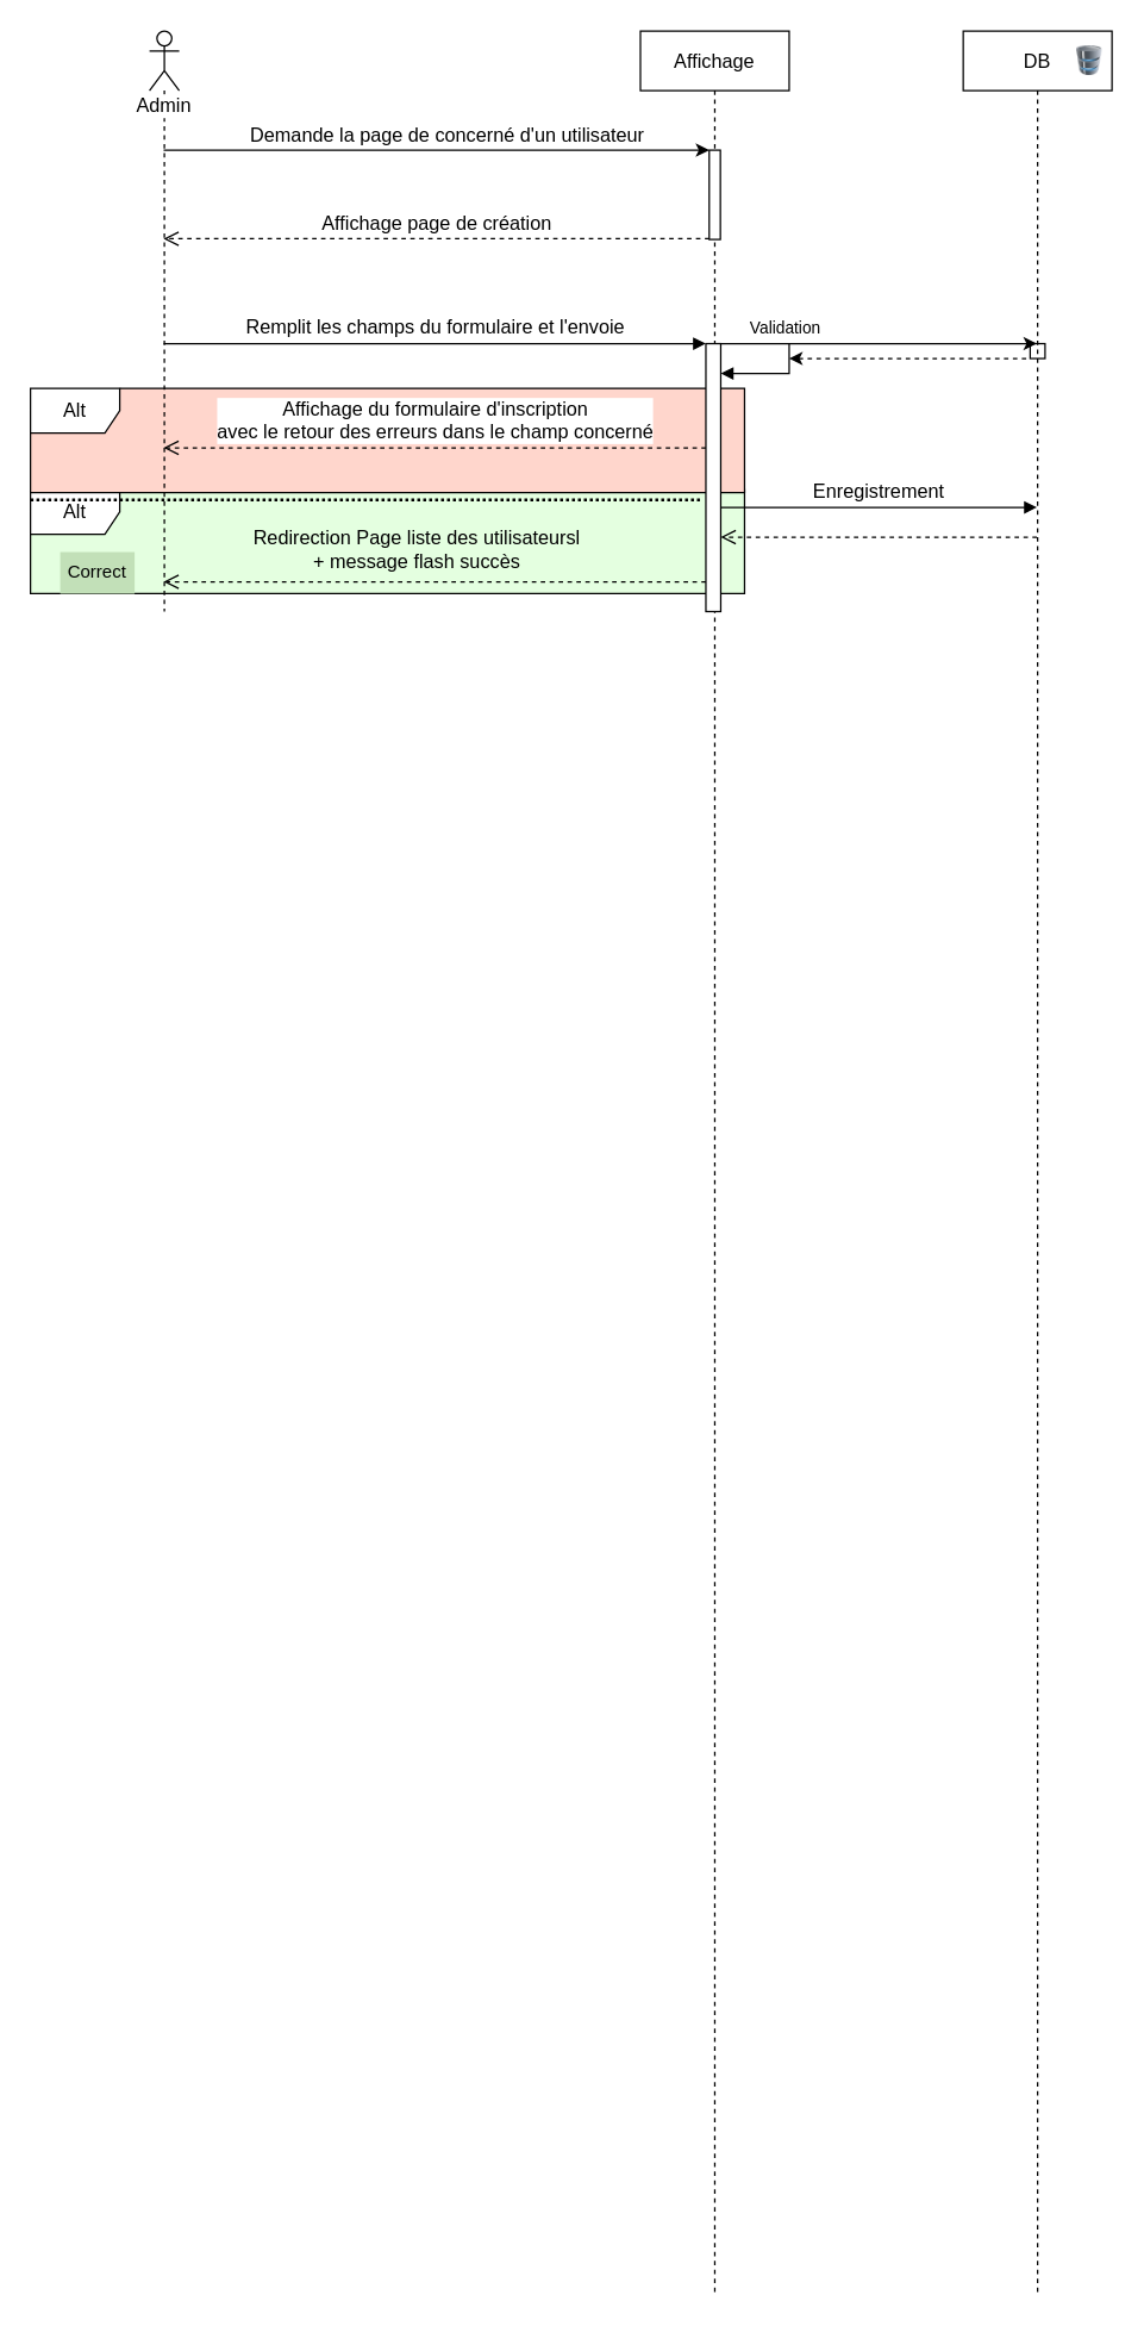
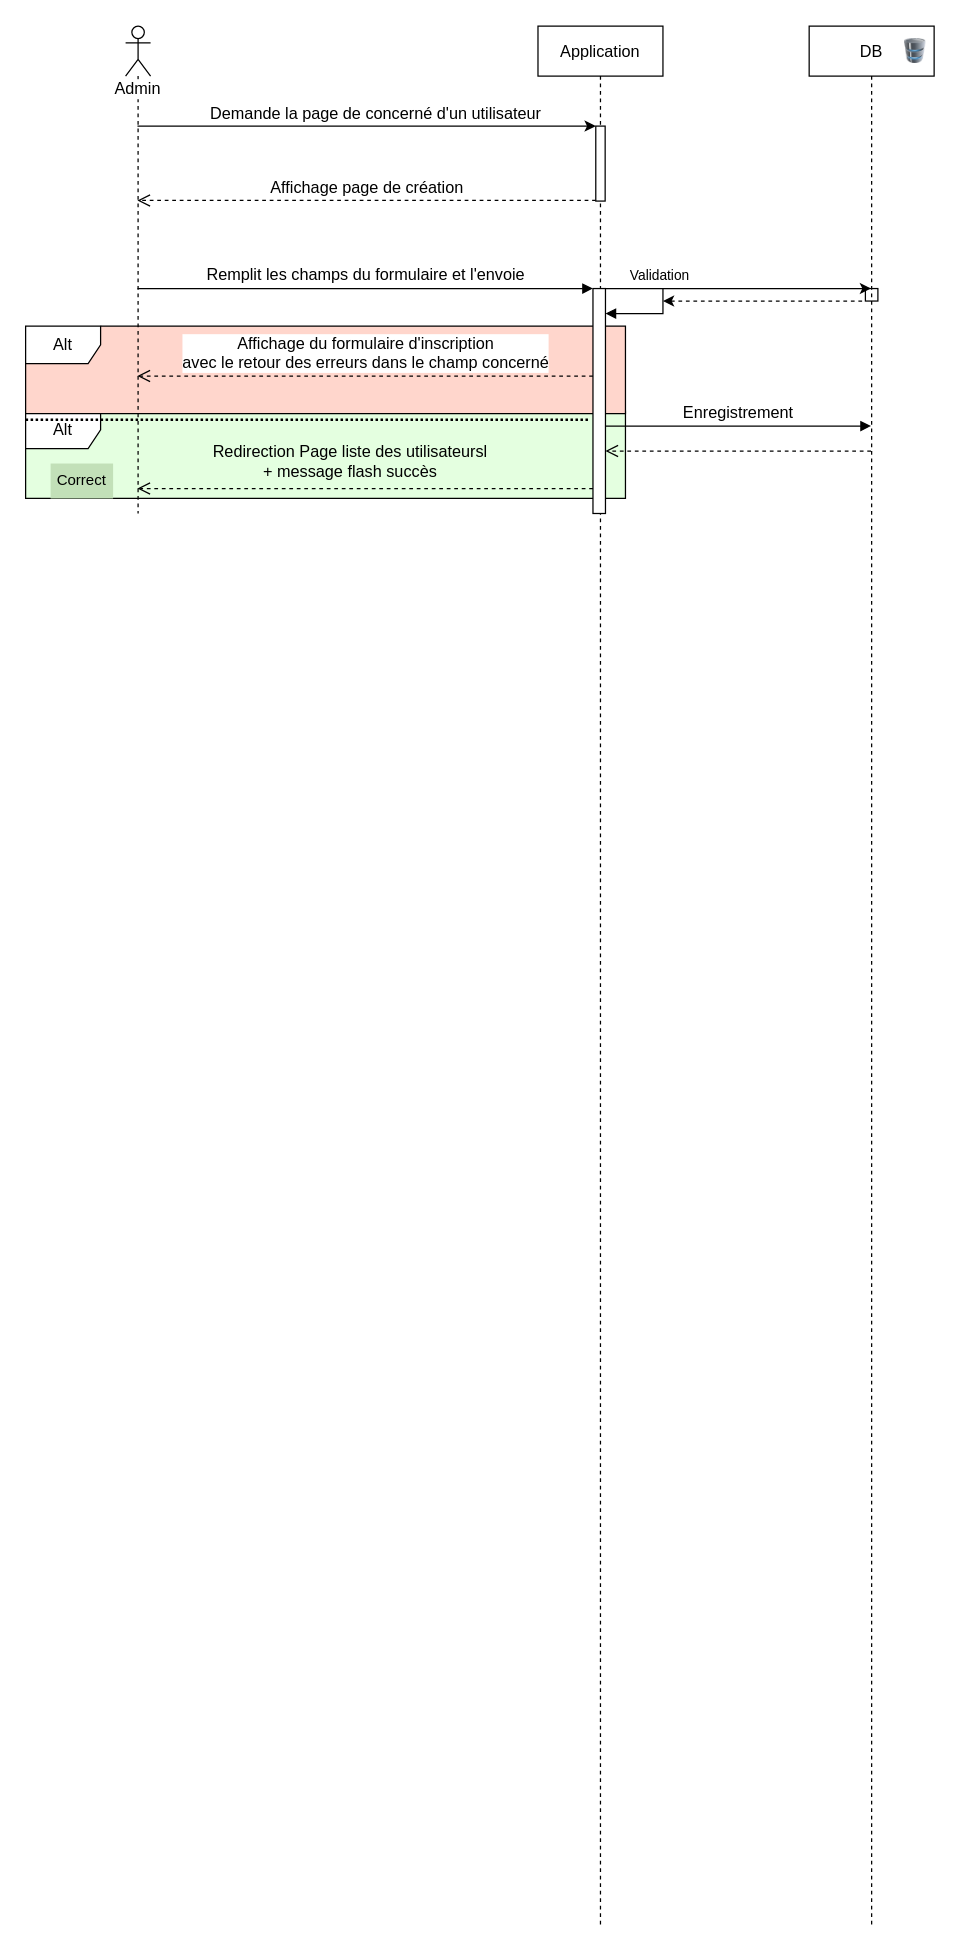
- <mxCell id="6" value="Affichage" style="shape=umlLifeline;perimeter=lifelinePerimeter;whiteSpace=wrap;html=1;container=1;collapsible=0;recursiveResize=0;outlineConnect=0;rounded=0;comic=0;fontSize=13;" parent="1" vertex="1"><mxGeometry x="430" y="20" width="100" height="1520" as="geometry" /></mxCell>
+ <mxCell id="6" value="Application" style="shape=umlLifeline;perimeter=lifelinePerimeter;whiteSpace=wrap;html=1;container=1;collapsible=0;recursiveResize=0;outlineConnect=0;rounded=0;comic=0;fontSize=13;" parent="1" vertex="1"><mxGeometry x="430" y="20" width="100" height="1520" as="geometry" /></mxCell>
